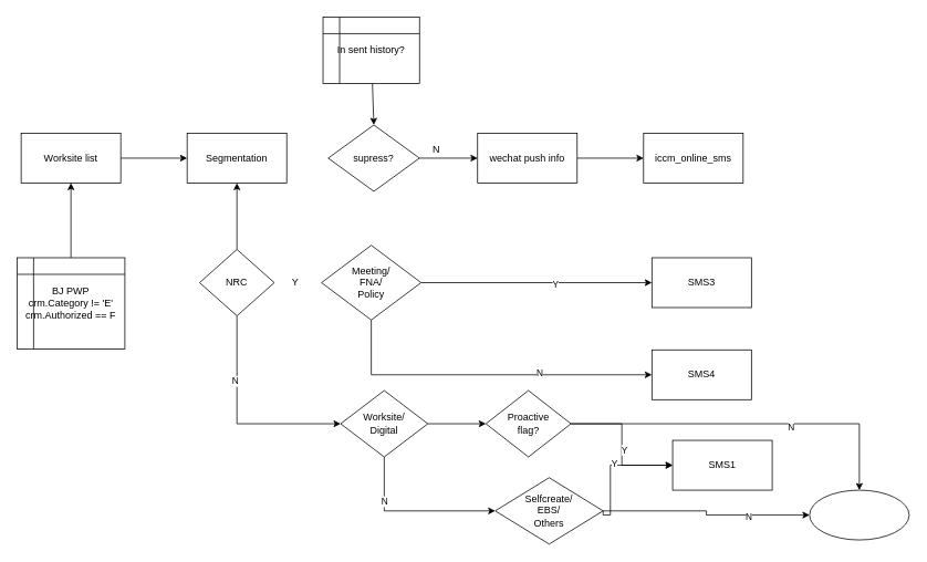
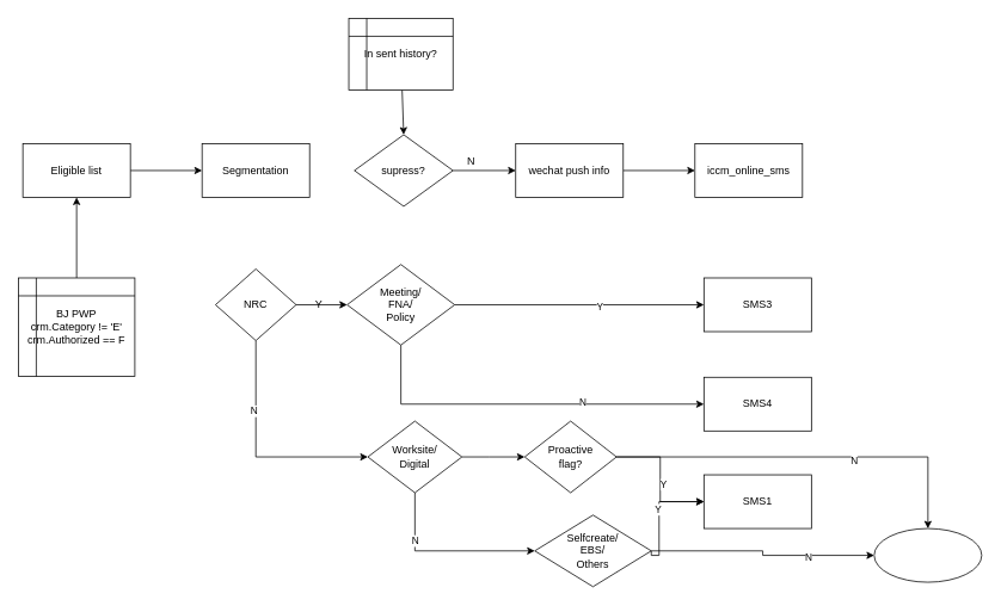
- <mxCell id="3" value="Worksite list" style="rounded=0;whiteSpace=wrap;html=1;" vertex="1" parent="1"><mxGeometry x="25" y="160" width="120" height="60" as="geometry" /></mxCell>
+ <mxCell id="3" value="Eligible list" style="rounded=0;whiteSpace=wrap;html=1;" vertex="1" parent="1"><mxGeometry x="25" y="160" width="120" height="60" as="geometry" /></mxCell>
- <mxCell id="14" value="" style="edgeStyle=none;html=1;" edge="1" parent="1" source="17" target="4"><mxGeometry relative="1" as="geometry" /></mxCell>
+ <mxCell id="14" value="" style="edgeStyle=none;html=1;" edge="1" parent="1" source="17" target="22"><mxGeometry relative="1" as="geometry" /></mxCell>
- <mxCell id="34" value="SMS1" style="whiteSpace=wrap;html=1;rounded=0;" vertex="1" parent="1"><mxGeometry x="810" y="530" width="120" height="60" as="geometry" /></mxCell>
+ <mxCell id="34" value="SMS1" style="whiteSpace=wrap;html=1;rounded=0;" vertex="1" parent="1"><mxGeometry x="785" y="530" width="120" height="60" as="geometry" /></mxCell>
